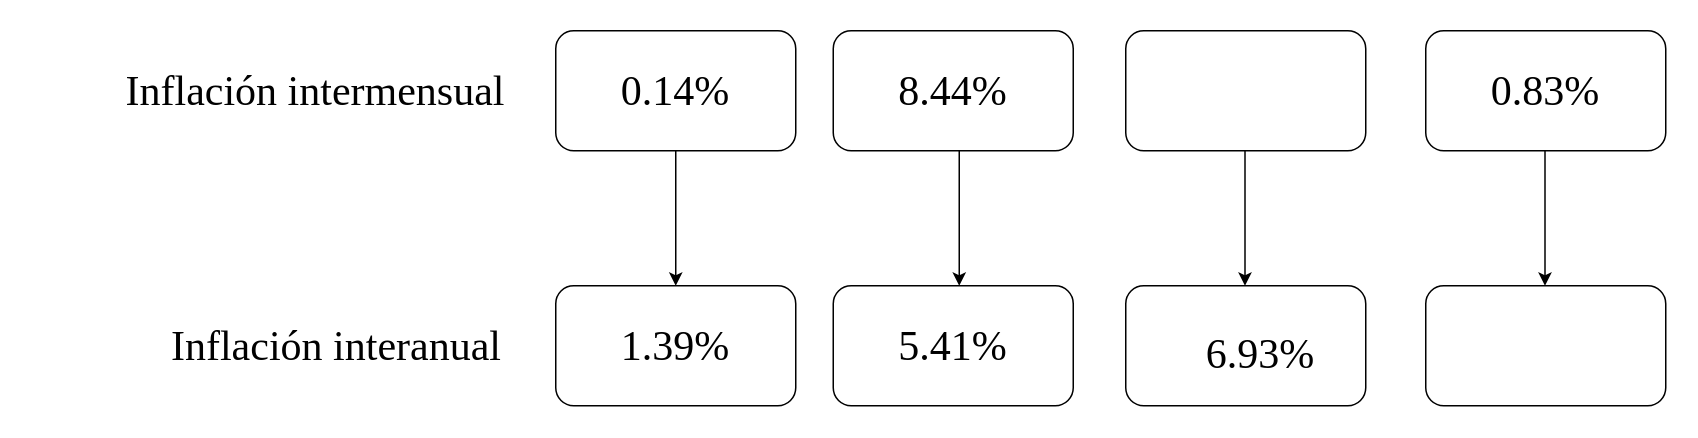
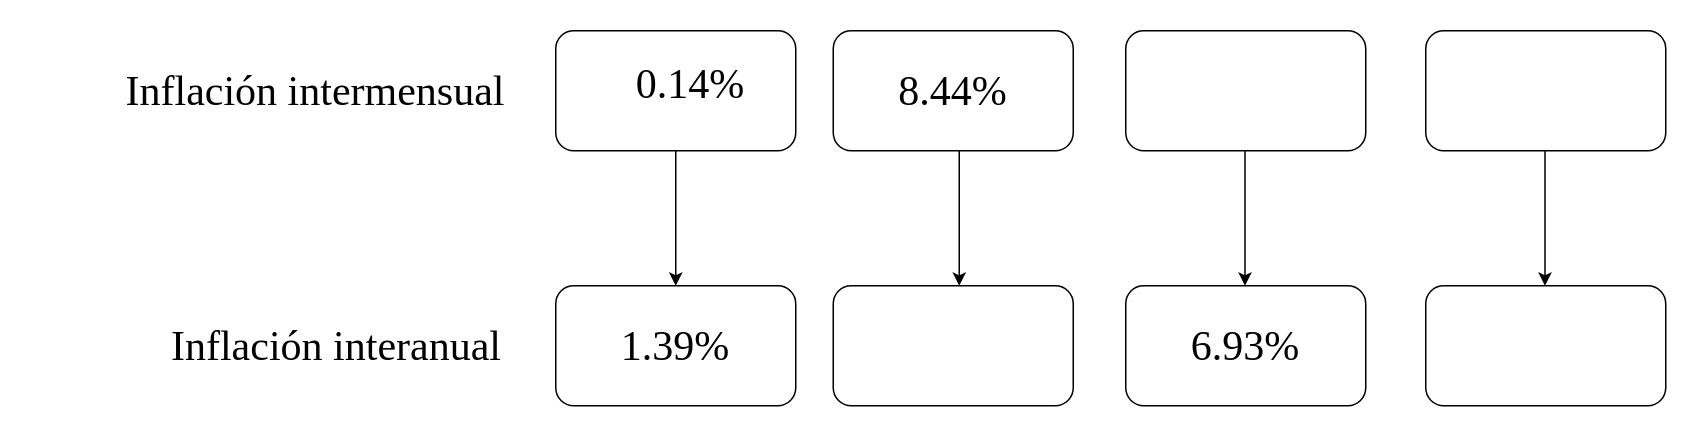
- <mxCell id="6" value="&lt;font face=&quot;Times New Roman&quot; style=&quot;font-size: 28px;&quot;&gt;0.14%&lt;/font&gt;" style="text;html=1;strokeColor=none;fillColor=none;align=center;verticalAlign=middle;whiteSpace=wrap;rounded=0;" vertex="1" parent="1"><mxGeometry x="400" y="35" width="100" height="50" as="geometry" /></mxCell>
+ <mxCell id="6" value="&lt;font face=&quot;Times New Roman&quot; style=&quot;font-size: 28px;&quot;&gt;0.14%&lt;/font&gt;" style="text;html=1;strokeColor=none;fillColor=none;align=center;verticalAlign=middle;whiteSpace=wrap;rounded=0;" vertex="1" parent="1"><mxGeometry x="410" y="30" width="100" height="50" as="geometry" /></mxCell>
- <mxCell id="8" value="&lt;font face=&quot;Times New Roman&quot; style=&quot;font-size: 28px;&quot;&gt;0.83%&lt;/font&gt;" style="text;html=1;strokeColor=none;fillColor=none;align=center;verticalAlign=middle;whiteSpace=wrap;rounded=0;" vertex="1" parent="1"><mxGeometry x="980" y="35" width="100" height="50" as="geometry" /></mxCell>
- <mxCell id="14" value="&lt;font face=&quot;Times New Roman&quot; style=&quot;font-size: 28px;&quot;&gt;5.41%&lt;/font&gt;" style="text;html=1;strokeColor=none;fillColor=none;align=center;verticalAlign=middle;whiteSpace=wrap;rounded=0;" vertex="1" parent="1"><mxGeometry x="585" y="205" width="100" height="50" as="geometry" /></mxCell>
- <mxCell id="15" value="&lt;font face=&quot;Times New Roman&quot; style=&quot;font-size: 28px;&quot;&gt;6.93%&lt;/font&gt;" style="text;html=1;strokeColor=none;fillColor=none;align=center;verticalAlign=middle;whiteSpace=wrap;rounded=0;" vertex="1" parent="1"><mxGeometry x="790" y="210" width="100" height="50" as="geometry" /></mxCell>
+ <mxCell id="15" value="&lt;font face=&quot;Times New Roman&quot; style=&quot;font-size: 28px;&quot;&gt;6.93%&lt;/font&gt;" style="text;html=1;strokeColor=none;fillColor=none;align=center;verticalAlign=middle;whiteSpace=wrap;rounded=0;" vertex="1" parent="1"><mxGeometry x="780" y="205" width="100" height="50" as="geometry" /></mxCell>
